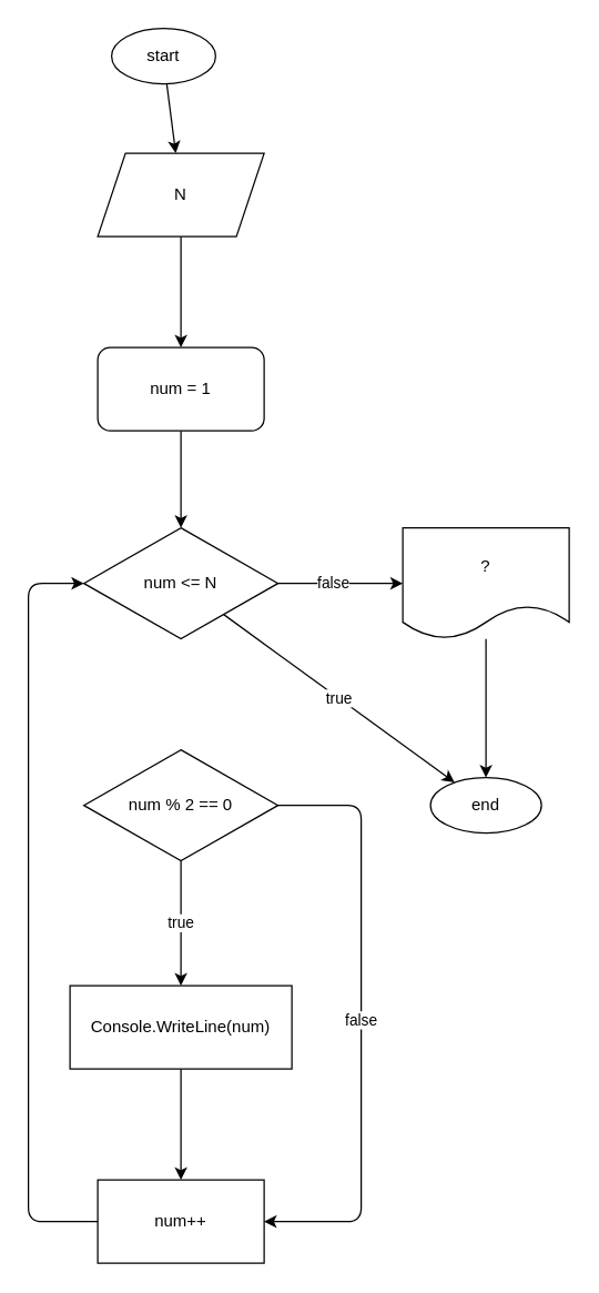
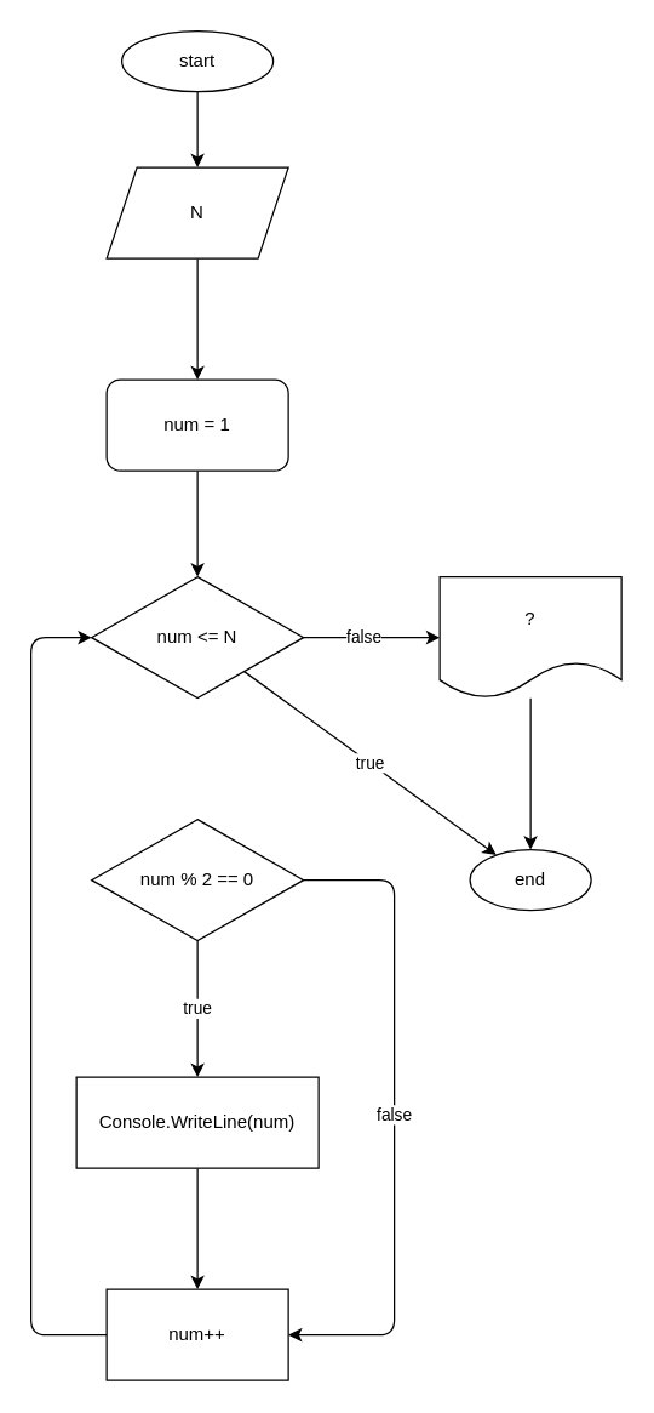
- <mxCell id="3" value="start" style="ellipse;whiteSpace=wrap;html=1;" parent="1" vertex="1"><mxGeometry x="80" y="20" width="75" height="40" as="geometry" /></mxCell>
+ <mxCell id="3" value="start" style="ellipse;whiteSpace=wrap;html=1;" parent="1" vertex="1"><mxGeometry x="80" y="20" width="100" height="40" as="geometry" /></mxCell>
